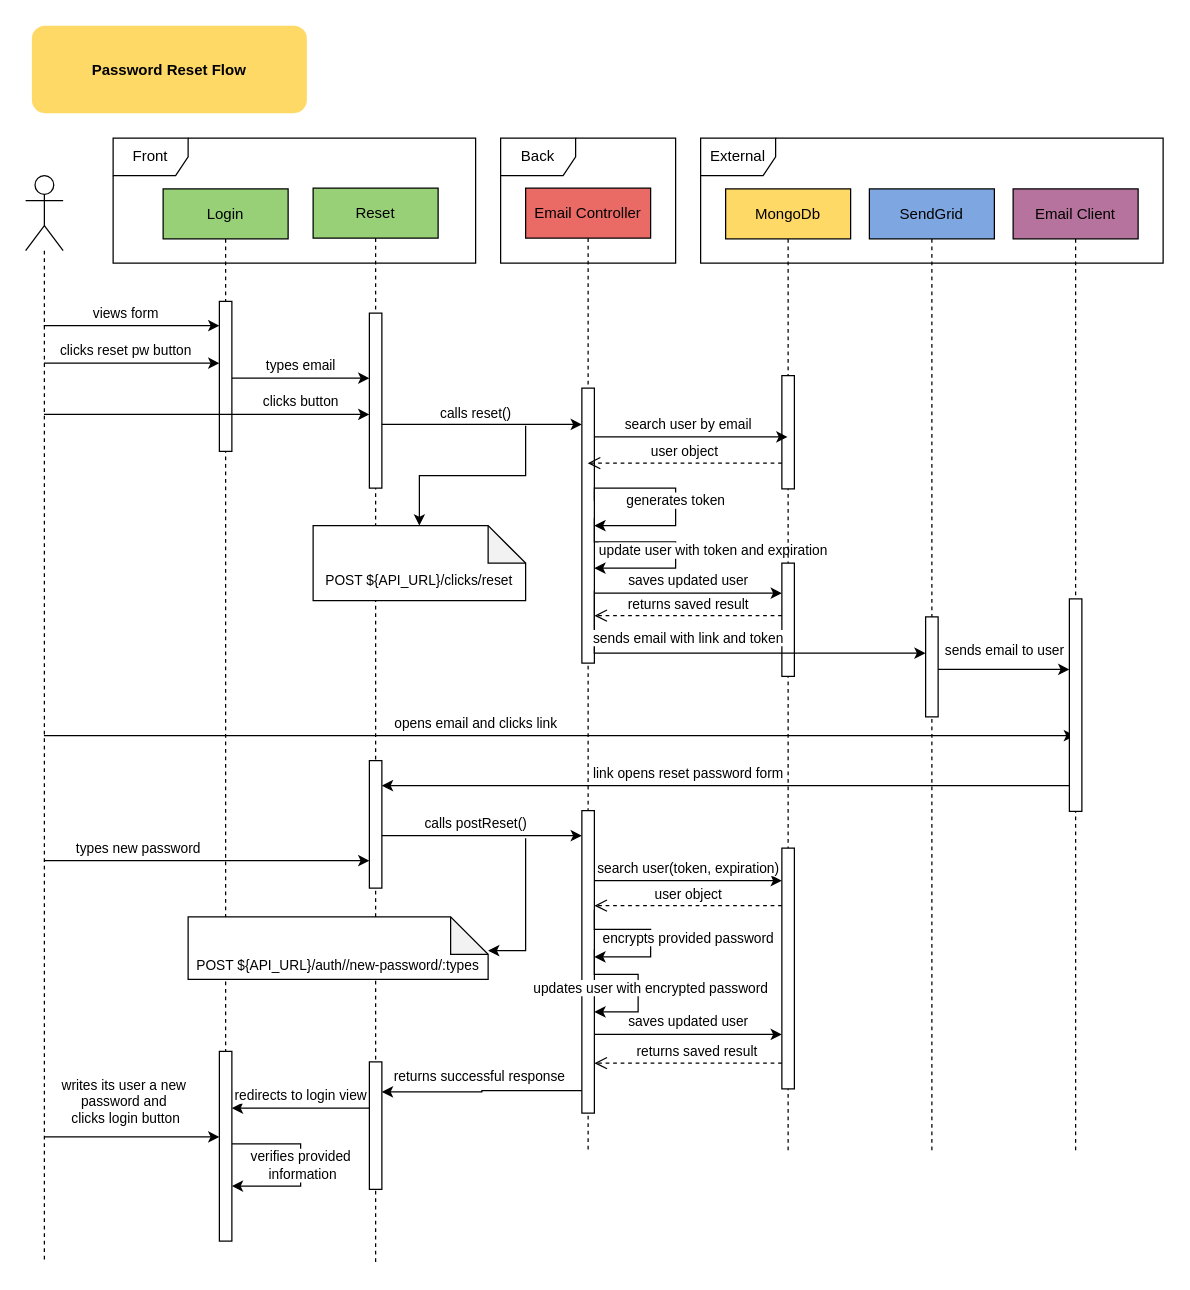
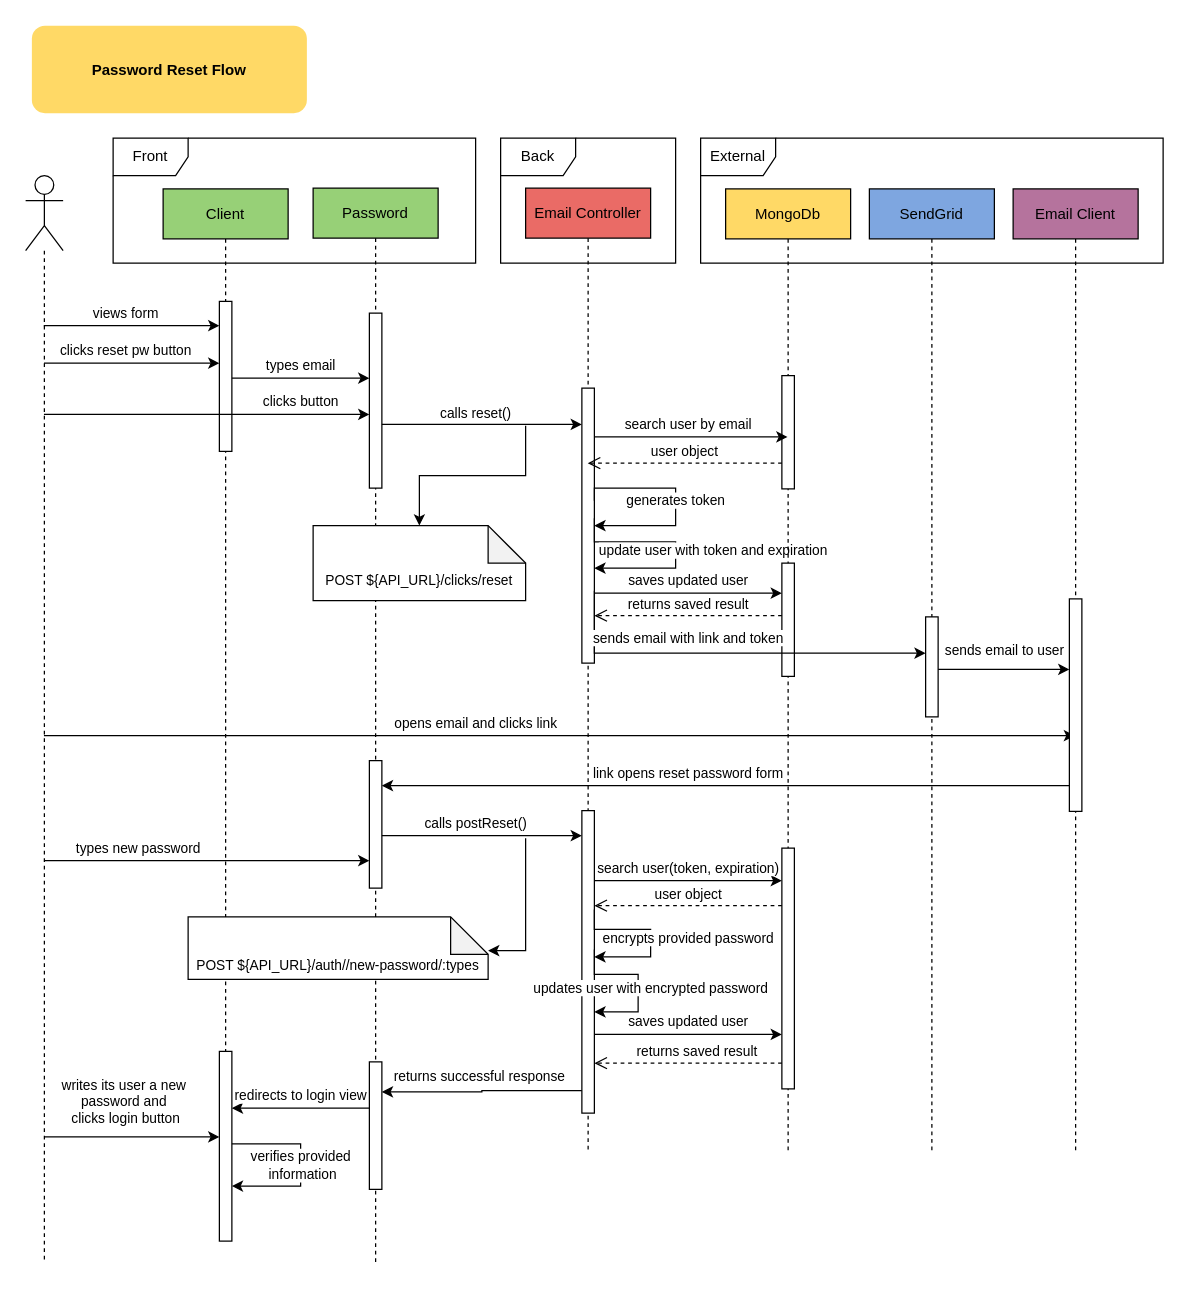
- <mxCell id="9" value="&lt;div&gt;Reset&lt;/div&gt;" style="shape=umlLifeline;perimeter=lifelinePerimeter;whiteSpace=wrap;html=1;container=1;dropTarget=0;collapsible=0;recursiveResize=0;outlineConnect=0;portConstraint=eastwest;newEdgeStyle={&quot;curved&quot;:0,&quot;rounded&quot;:0};fillColor=#97D077;" parent="1" vertex="1"><mxGeometry x="250" y="150" width="100" height="860" as="geometry" /></mxCell>
+ <mxCell id="9" value="&lt;div&gt;Password&lt;/div&gt;" style="shape=umlLifeline;perimeter=lifelinePerimeter;whiteSpace=wrap;html=1;container=1;dropTarget=0;collapsible=0;recursiveResize=0;outlineConnect=0;portConstraint=eastwest;newEdgeStyle={&quot;curved&quot;:0,&quot;rounded&quot;:0};fillColor=#97D077;" parent="1" vertex="1"><mxGeometry x="250" y="150" width="100" height="860" as="geometry" /></mxCell>
- <mxCell id="13" value="&lt;div&gt;Login&lt;/div&gt;" style="shape=umlLifeline;perimeter=lifelinePerimeter;whiteSpace=wrap;html=1;container=1;dropTarget=0;collapsible=0;recursiveResize=0;outlineConnect=0;portConstraint=eastwest;newEdgeStyle={&quot;curved&quot;:0,&quot;rounded&quot;:0};fillColor=#97D077;" parent="1" vertex="1"><mxGeometry x="130" y="150.61" width="100" height="841.78" as="geometry" /></mxCell>
+ <mxCell id="13" value="&lt;div&gt;Client&lt;/div&gt;" style="shape=umlLifeline;perimeter=lifelinePerimeter;whiteSpace=wrap;html=1;container=1;dropTarget=0;collapsible=0;recursiveResize=0;outlineConnect=0;portConstraint=eastwest;newEdgeStyle={&quot;curved&quot;:0,&quot;rounded&quot;:0};fillColor=#97D077;" parent="1" vertex="1"><mxGeometry x="130" y="150.61" width="100" height="841.78" as="geometry" /></mxCell>
